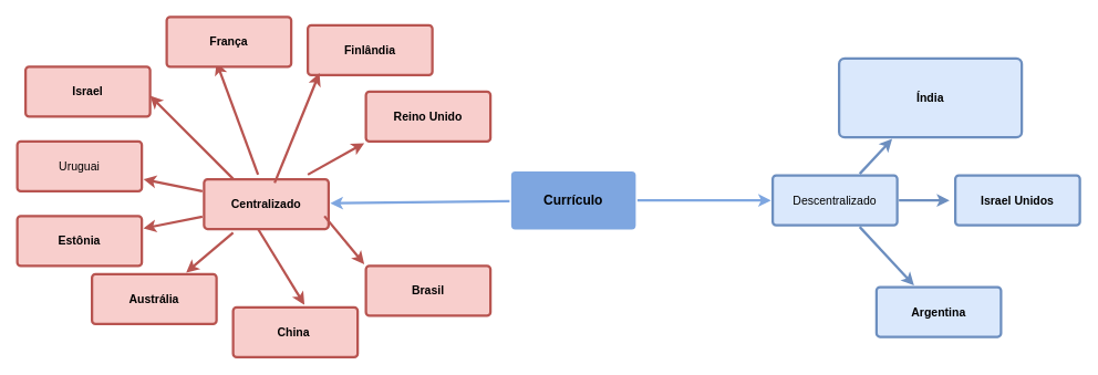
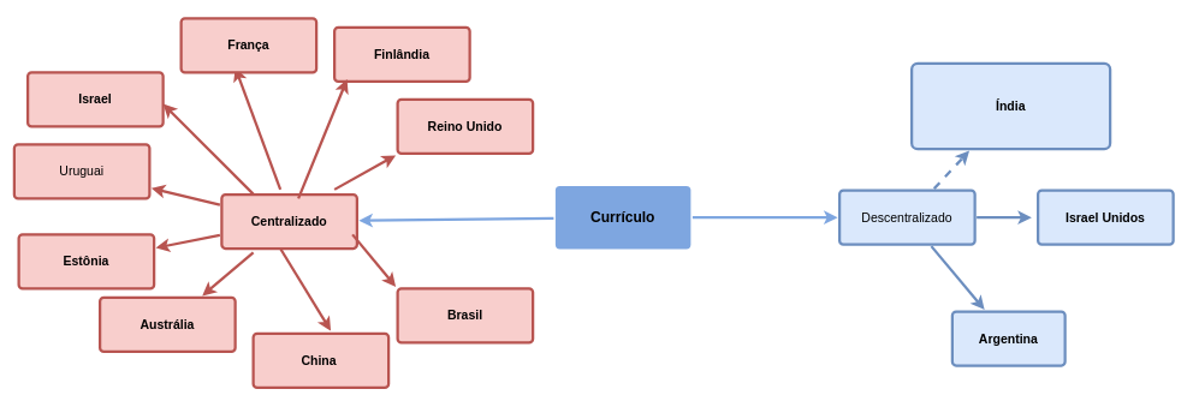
- <mxCell id="18" value="" style="edgeStyle=none;rounded=1;jumpStyle=none;html=1;shadow=0;labelBackgroundColor=none;startArrow=none;startFill=0;jettySize=auto;orthogonalLoop=1;strokeColor=#6c8ebf;strokeWidth=3;fontFamily=Helvetica;fontSize=14;fontColor=#FFFFFF;spacing=5;fontStyle=1;fillColor=#dae8fc;" parent="1" source="12" target="17" edge="1"><mxGeometry relative="1" as="geometry" /></mxCell>
+ <mxCell id="18" value="" style="edgeStyle=none;rounded=1;jumpStyle=none;html=1;shadow=0;labelBackgroundColor=none;startArrow=none;startFill=0;jettySize=auto;orthogonalLoop=1;strokeColor=#6c8ebf;strokeWidth=3;fontFamily=Helvetica;fontSize=14;fontColor=#FFFFFF;spacing=5;fontStyle=1;fillColor=#dae8fc;dashed=1;" parent="1" source="12" target="17" edge="1"><mxGeometry relative="1" as="geometry" /></mxCell>
- <mxCell id="10" value="&lt;font style=&quot;color: rgb(0, 0, 0);&quot;&gt;Uruguai&lt;/font&gt;" style="rounded=1;whiteSpace=wrap;html=1;shadow=0;labelBackgroundColor=none;strokeColor=#b85450;strokeWidth=3;fillColor=#f8cecc;fontFamily=Helvetica;fontSize=14;align=center;spacing=5;fontStyle=0;arcSize=7;perimeterSpacing=2;" parent="1" vertex="1"><mxGeometry x="20" y="170" width="150" height="60" as="geometry" /></mxCell>
+ <mxCell id="10" value="&lt;font style=&quot;color: rgb(0, 0, 0);&quot;&gt;Uruguai&lt;/font&gt;" style="rounded=1;whiteSpace=wrap;html=1;shadow=0;labelBackgroundColor=none;strokeColor=#b85450;strokeWidth=3;fillColor=#f8cecc;fontFamily=Helvetica;fontSize=14;align=center;spacing=5;fontStyle=0;arcSize=7;perimeterSpacing=2;" parent="1" vertex="1"><mxGeometry x="15" y="160" width="150" height="60" as="geometry" /></mxCell>
- <mxCell id="13" value="&lt;b&gt;&lt;font style=&quot;color: rgb(0, 0, 0);&quot;&gt;Argentina&lt;/font&gt;&lt;/b&gt;" style="rounded=1;whiteSpace=wrap;html=1;shadow=0;labelBackgroundColor=none;strokeColor=#6c8ebf;strokeWidth=3;fillColor=#dae8fc;fontFamily=Helvetica;fontSize=14;align=center;spacing=5;fontStyle=0;arcSize=7;perimeterSpacing=2;" parent="1" vertex="1"><mxGeometry x="1055" y="345.5" width="150" height="60" as="geometry" /></mxCell>
+ <mxCell id="13" value="&lt;b&gt;&lt;font style=&quot;color: rgb(0, 0, 0);&quot;&gt;Argentina&lt;/font&gt;&lt;/b&gt;" style="rounded=1;whiteSpace=wrap;html=1;shadow=0;labelBackgroundColor=none;strokeColor=#6c8ebf;strokeWidth=3;fillColor=#dae8fc;fontFamily=Helvetica;fontSize=14;align=center;spacing=5;fontStyle=0;arcSize=7;perimeterSpacing=2;" parent="1" vertex="1"><mxGeometry x="1055" y="345.5" width="125" height="60" as="geometry" /></mxCell>
